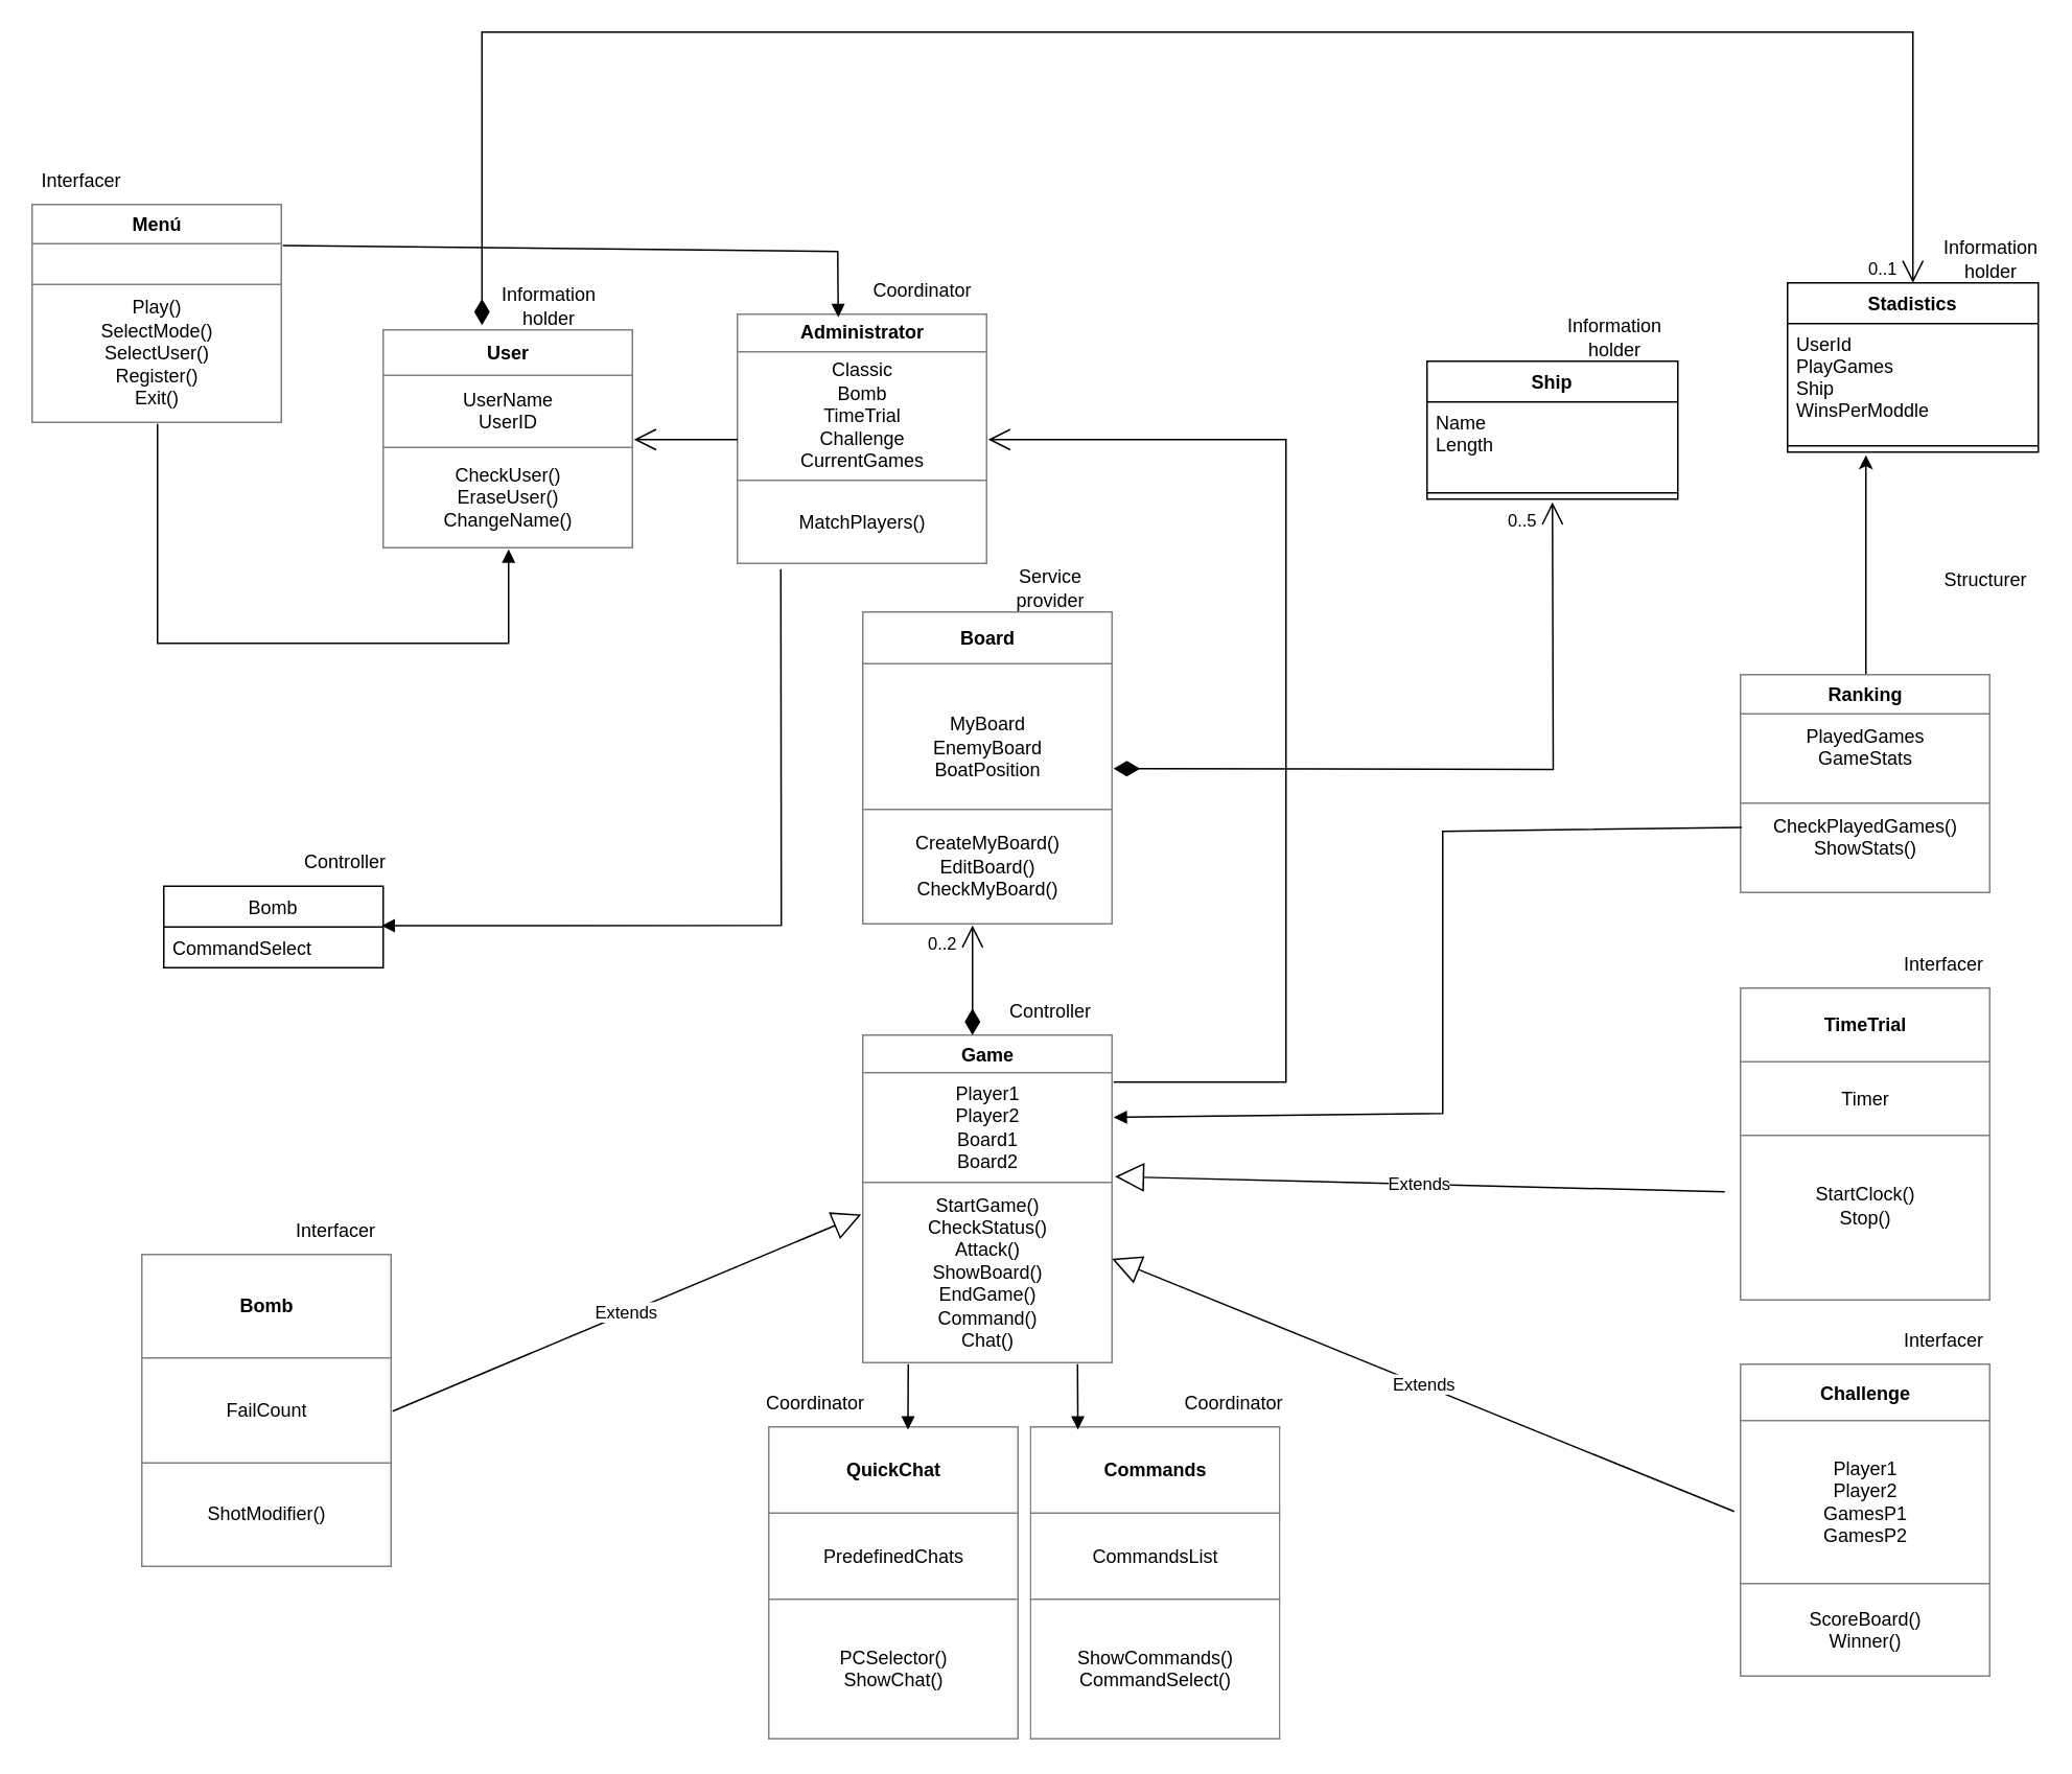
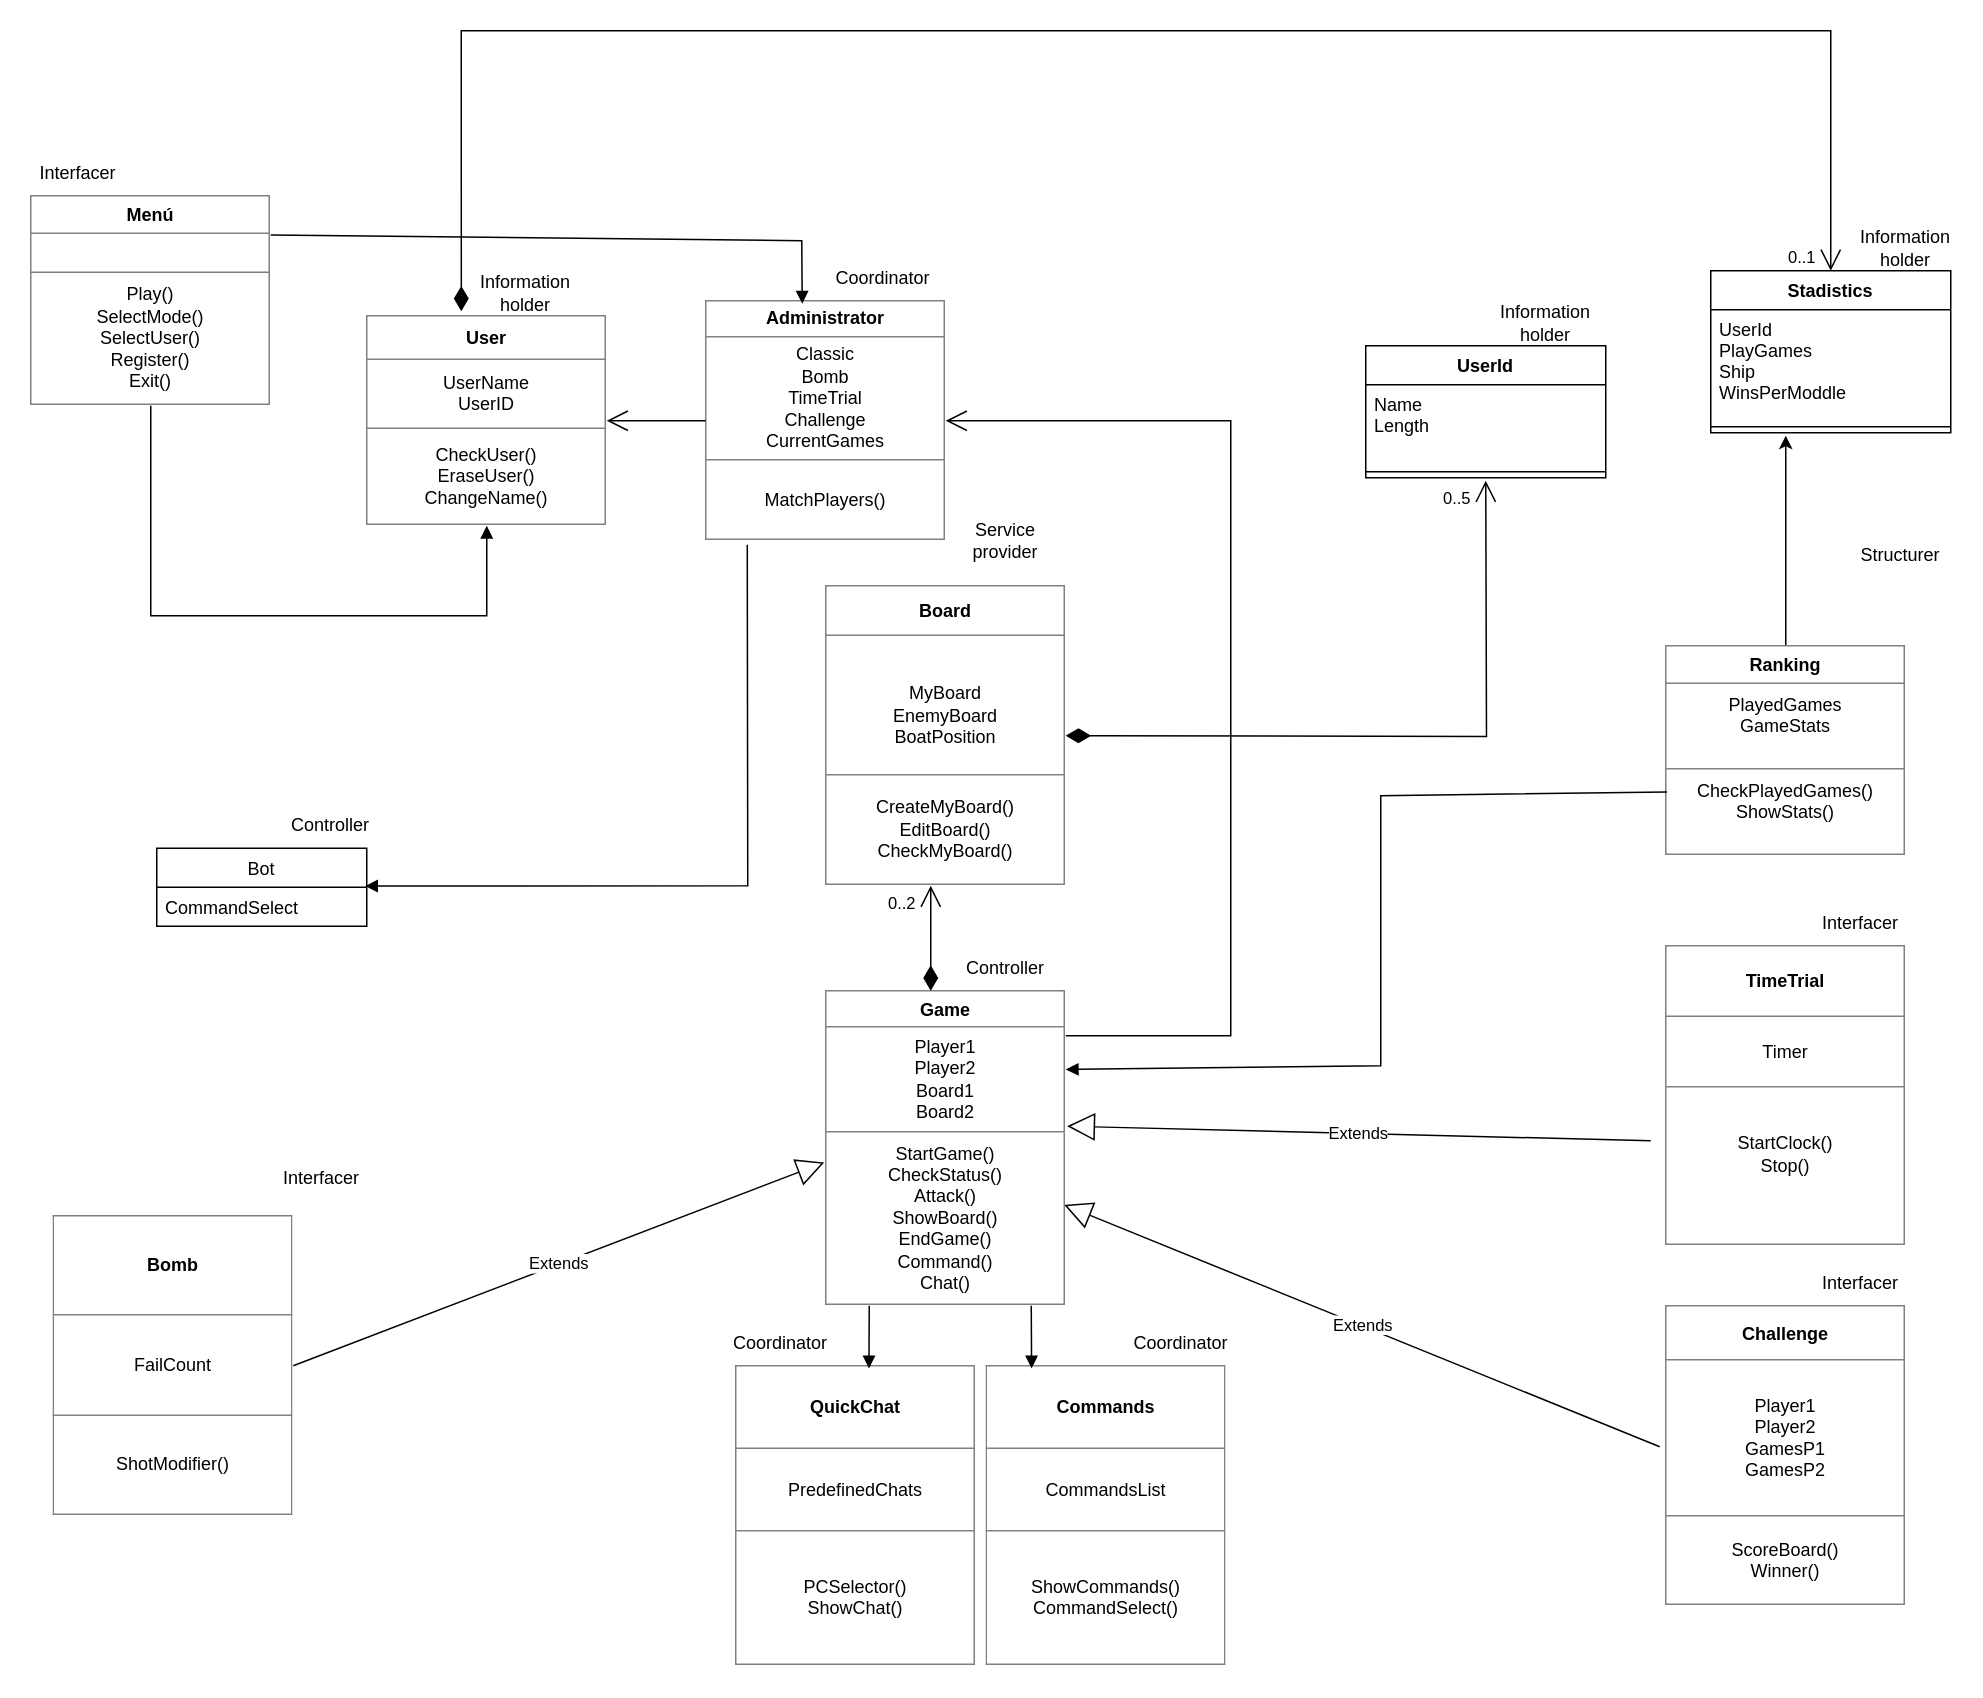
- <mxCell id="19" value="Ship" style="swimlane;fontStyle=1;align=center;verticalAlign=top;childLayout=stackLayout;horizontal=1;startSize=26;horizontalStack=0;resizeParent=1;resizeParentMax=0;resizeLast=0;collapsible=1;marginBottom=0;" parent="1" vertex="1"><mxGeometry x="910" y="230" width="160" height="88" as="geometry" /></mxCell>
+ <mxCell id="19" value="UserId" style="swimlane;fontStyle=1;align=center;verticalAlign=top;childLayout=stackLayout;horizontal=1;startSize=26;horizontalStack=0;resizeParent=1;resizeParentMax=0;resizeLast=0;collapsible=1;marginBottom=0;" parent="1" vertex="1"><mxGeometry x="910" y="230" width="160" height="88" as="geometry" /></mxCell>
- <mxCell id="33" value="Service provider" style="text;html=1;strokeColor=none;fillColor=none;align=center;verticalAlign=middle;whiteSpace=wrap;rounded=0;" vertex="1" parent="1"><mxGeometry x="640" y="360" width="60" height="30" as="geometry" /></mxCell>
+ <mxCell id="33" value="Service provider" style="text;html=1;strokeColor=none;fillColor=none;align=center;verticalAlign=middle;whiteSpace=wrap;rounded=0;" vertex="1" parent="1"><mxGeometry x="640" y="345" width="60" height="30" as="geometry" /></mxCell>
- <mxCell id="37" value="Bomb" style="swimlane;fontStyle=0;childLayout=stackLayout;horizontal=1;startSize=26;fillColor=none;horizontalStack=0;resizeParent=1;resizeParentMax=0;resizeLast=0;collapsible=1;marginBottom=0;" vertex="1" parent="1"><mxGeometry x="104" y="565" width="140" height="52" as="geometry" /></mxCell>
+ <mxCell id="37" value="Bot" style="swimlane;fontStyle=0;childLayout=stackLayout;horizontal=1;startSize=26;fillColor=none;horizontalStack=0;resizeParent=1;resizeParentMax=0;resizeLast=0;collapsible=1;marginBottom=0;" vertex="1" parent="1"><mxGeometry x="104" y="565" width="140" height="52" as="geometry" /></mxCell>
- <mxCell id="11" value="&lt;table border=&quot;1&quot; width=&quot;100%&quot; cellpadding=&quot;4&quot; style=&quot;width: 100% ; height: 100% ; border-collapse: collapse&quot;&gt;&lt;tbody&gt;&lt;tr&gt;&lt;th align=&quot;center&quot;&gt;&lt;b&gt;Bomb&lt;/b&gt;&lt;/th&gt;&lt;/tr&gt;&lt;tr&gt;&lt;td align=&quot;center&quot;&gt;FailCount&lt;br&gt;&lt;/td&gt;&lt;/tr&gt;&lt;tr&gt;&lt;td align=&quot;center&quot;&gt;ShotModifier()&lt;/td&gt;&lt;/tr&gt;&lt;/tbody&gt;&lt;/table&gt;" style="text;html=1;strokeColor=none;fillColor=none;overflow=fill;" parent="1" vertex="1"><mxGeometry x="90" y="800" width="160" height="200" as="geometry" /></mxCell>
+ <mxCell id="11" value="&lt;table border=&quot;1&quot; width=&quot;100%&quot; cellpadding=&quot;4&quot; style=&quot;width: 100% ; height: 100% ; border-collapse: collapse&quot;&gt;&lt;tbody&gt;&lt;tr&gt;&lt;th align=&quot;center&quot;&gt;&lt;b&gt;Bomb&lt;/b&gt;&lt;/th&gt;&lt;/tr&gt;&lt;tr&gt;&lt;td align=&quot;center&quot;&gt;FailCount&lt;br&gt;&lt;/td&gt;&lt;/tr&gt;&lt;tr&gt;&lt;td align=&quot;center&quot;&gt;ShotModifier()&lt;/td&gt;&lt;/tr&gt;&lt;/tbody&gt;&lt;/table&gt;" style="text;html=1;strokeColor=none;fillColor=none;overflow=fill;" parent="1" vertex="1"><mxGeometry x="35" y="810" width="160" height="200" as="geometry" /></mxCell>
